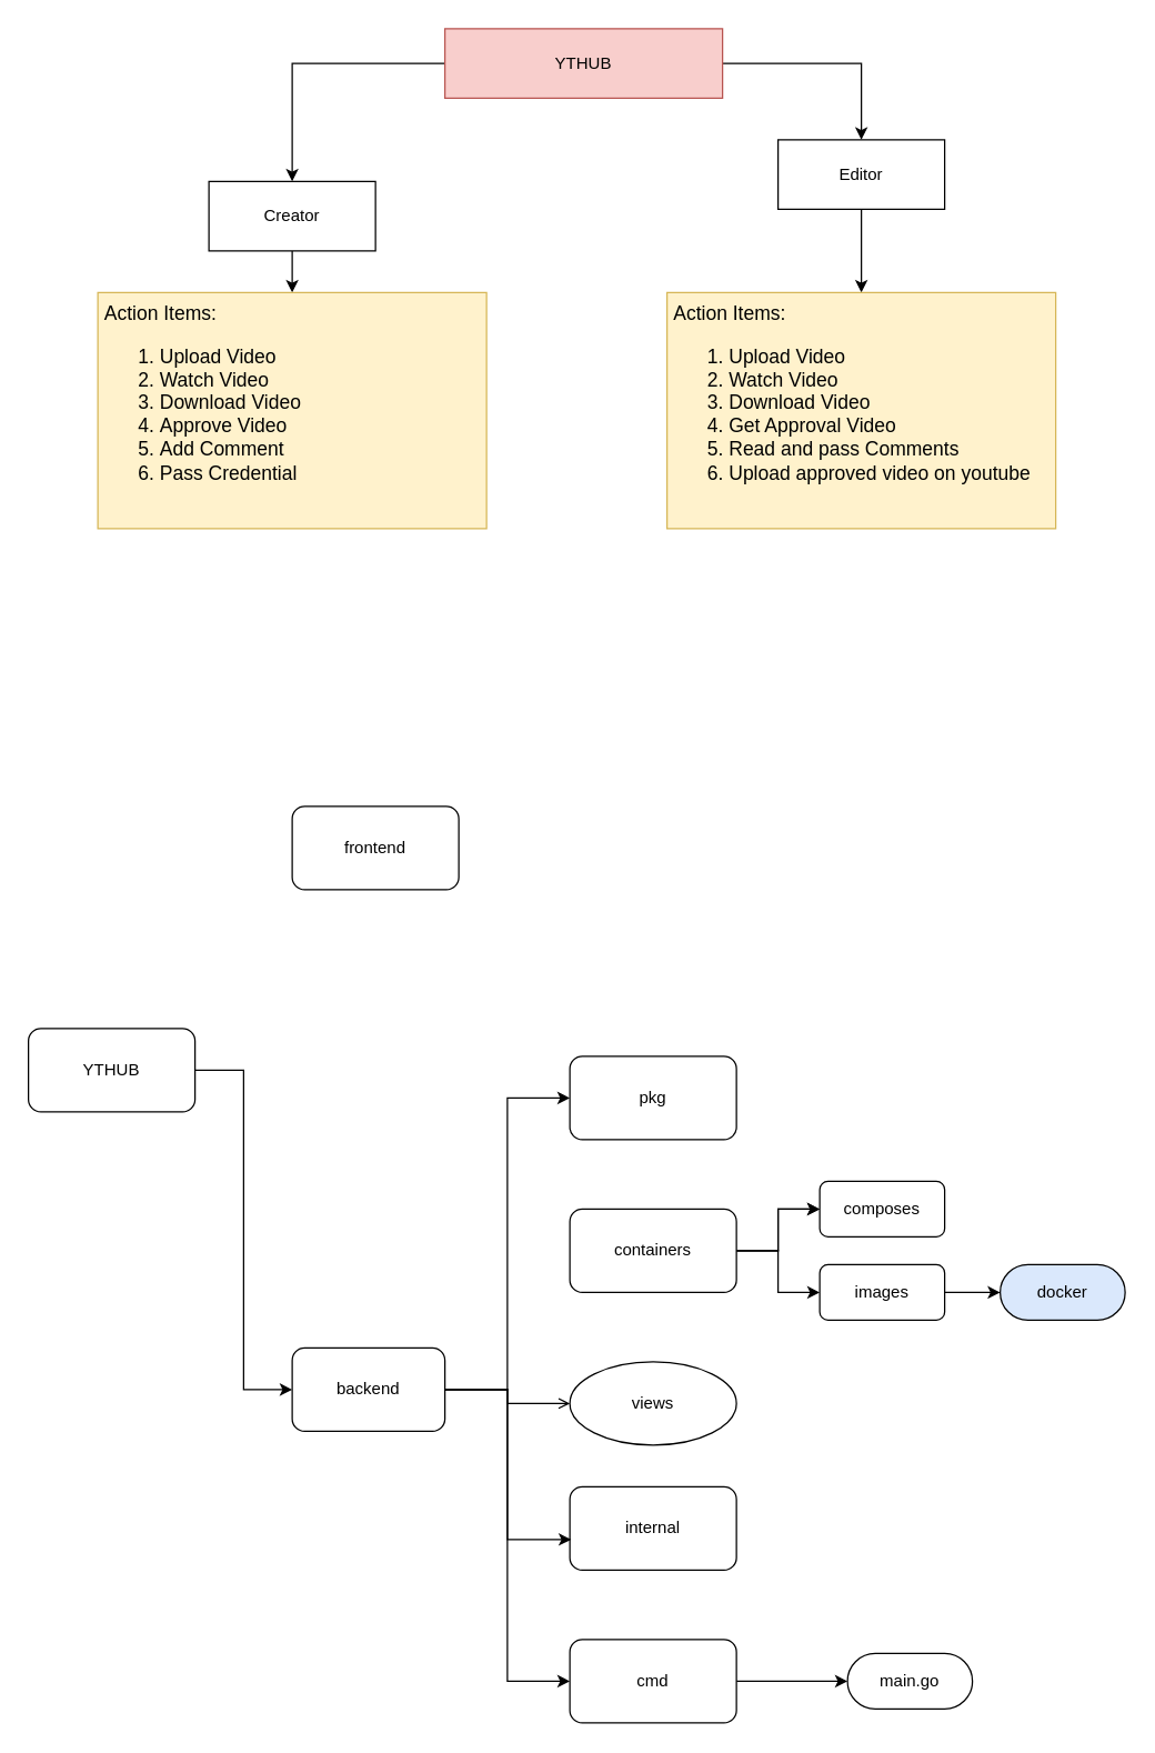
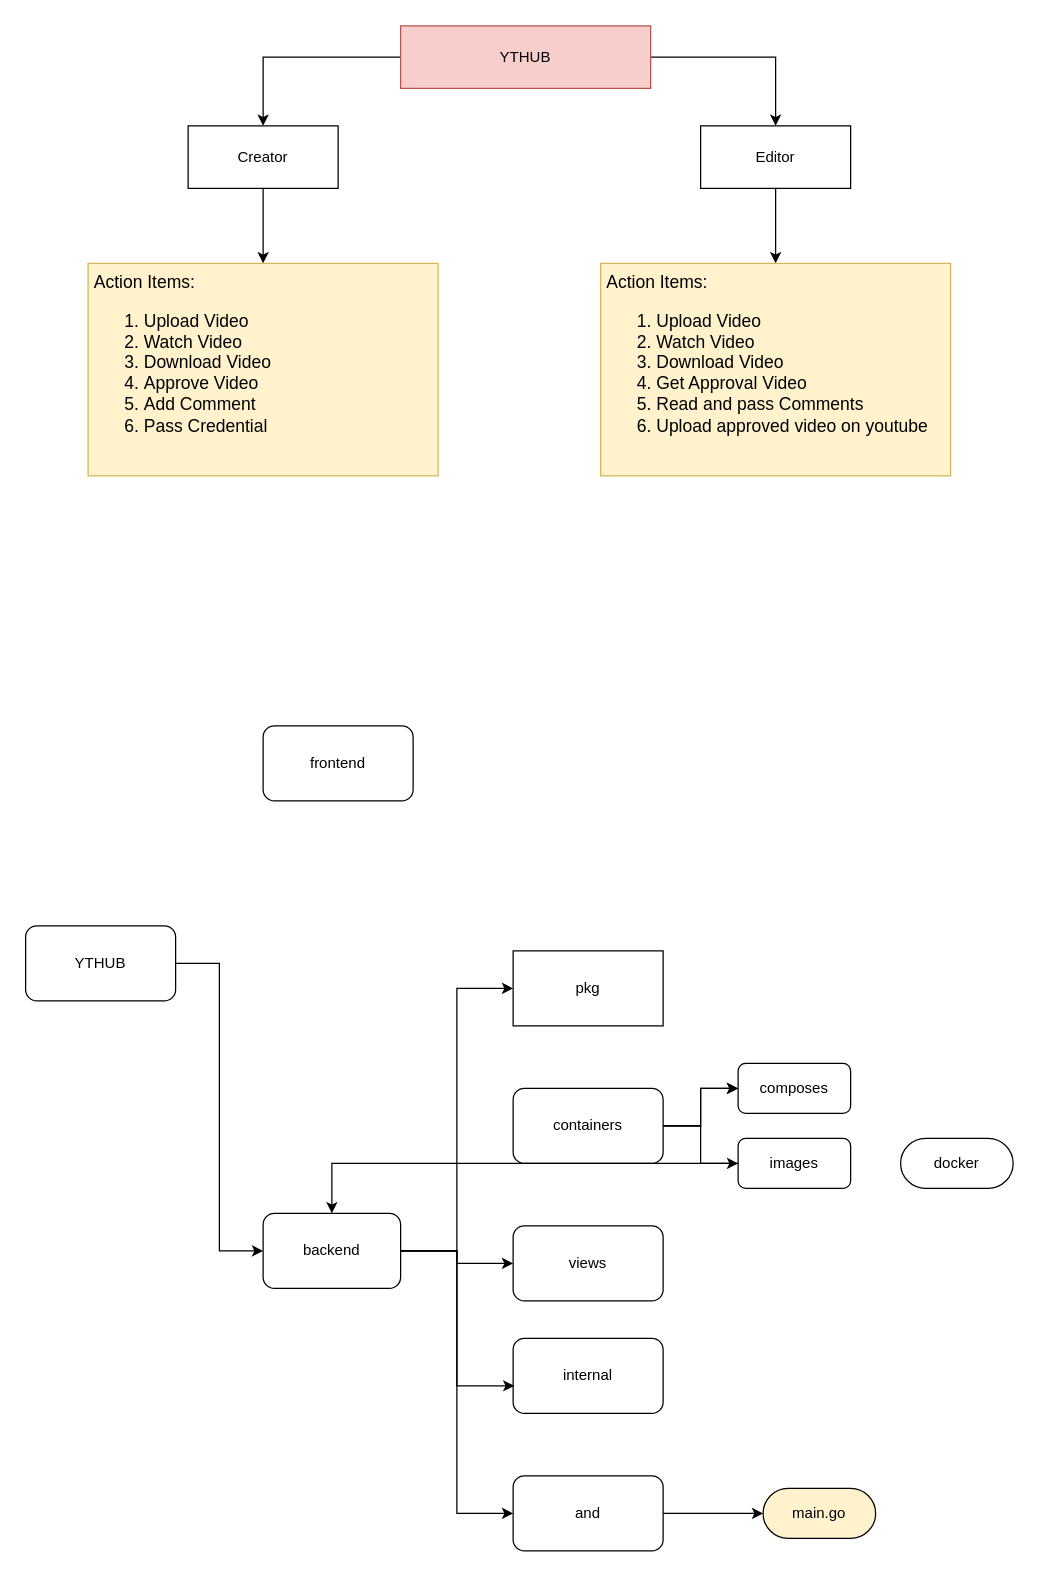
- <mxCell id="6" value="Creator" style="rounded=0;whiteSpace=wrap;html=1;" vertex="1" parent="1"><mxGeometry x="150" y="130" width="120" height="50" as="geometry" /></mxCell>
+ <mxCell id="6" value="Creator" style="rounded=0;whiteSpace=wrap;html=1;" vertex="1" parent="1"><mxGeometry x="150" y="100" width="120" height="50" as="geometry" /></mxCell>
- <mxCell id="14" value="pkg" style="rounded=1;whiteSpace=wrap;html=1;" vertex="1" parent="1"><mxGeometry x="410" y="760" width="120" height="60" as="geometry" /></mxCell>
+ <mxCell id="14" value="pkg" style="whiteSpace=wrap;html=1;rounded=0;" vertex="1" parent="1"><mxGeometry x="410" y="760" width="120" height="60" as="geometry" /></mxCell>
- <mxCell id="30" value="" style="edgeStyle=orthogonalEdgeStyle;rounded=0;orthogonalLoop=1;jettySize=auto;html=1;" edge="1" parent="1" source="31" target="32"><mxGeometry relative="1" as="geometry" /></mxCell>
+ <mxCell id="30" value="" style="edgeStyle=orthogonalEdgeStyle;rounded=0;orthogonalLoop=1;jettySize=auto;html=1;" edge="1" parent="1" source="31" target="26"><mxGeometry relative="1" as="geometry" /></mxCell>
- <mxCell id="32" value="docker" style="whiteSpace=wrap;html=1;rounded=1;glass=0;arcSize=50;fillColor=#dae8fc;" vertex="1" parent="1"><mxGeometry x="720" y="910" width="90" height="40" as="geometry" /></mxCell>
+ <mxCell id="32" value="docker" style="whiteSpace=wrap;html=1;rounded=1;glass=0;arcSize=50;" vertex="1" parent="1"><mxGeometry x="720" y="910" width="90" height="40" as="geometry" /></mxCell>
- <mxCell id="24" style="edgeStyle=orthogonalEdgeStyle;rounded=0;orthogonalLoop=1;jettySize=auto;html=1;endArrow=open;" edge="1" parent="1" source="26" target="22"><mxGeometry relative="1" as="geometry" /></mxCell>
+ <mxCell id="24" style="edgeStyle=orthogonalEdgeStyle;rounded=0;orthogonalLoop=1;jettySize=auto;html=1;" edge="1" parent="1" source="26" target="22"><mxGeometry relative="1" as="geometry" /></mxCell>
- <mxCell id="22" value="views" style="ellipse;whiteSpace=wrap;html=1;" vertex="1" parent="1"><mxGeometry x="410" y="980" width="120" height="60" as="geometry" /></mxCell>
+ <mxCell id="22" value="views" style="rounded=1;whiteSpace=wrap;html=1;" vertex="1" parent="1"><mxGeometry x="410" y="980" width="120" height="60" as="geometry" /></mxCell>
- <mxCell id="16" value="cmd" style="rounded=1;whiteSpace=wrap;html=1;" vertex="1" parent="1"><mxGeometry x="410" y="1180" width="120" height="60" as="geometry" /></mxCell>
+ <mxCell id="16" value="and" style="rounded=1;whiteSpace=wrap;html=1;" vertex="1" parent="1"><mxGeometry x="410" y="1180" width="120" height="60" as="geometry" /></mxCell>
- <mxCell id="27" value="main.go" style="whiteSpace=wrap;html=1;rounded=1;glass=0;arcSize=50;" vertex="1" parent="1"><mxGeometry x="610" y="1190" width="90" height="40" as="geometry" /></mxCell>
+ <mxCell id="27" value="main.go" style="whiteSpace=wrap;html=1;rounded=1;glass=0;arcSize=50;fillColor=#fff2cc;" vertex="1" parent="1"><mxGeometry x="610" y="1190" width="90" height="40" as="geometry" /></mxCell>
